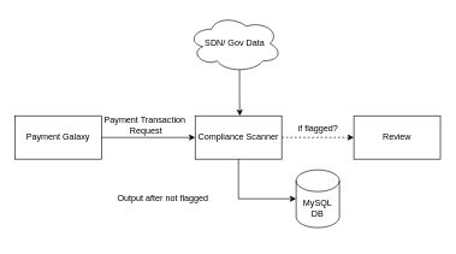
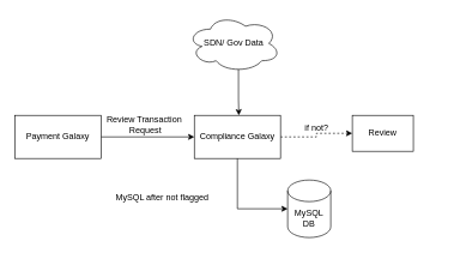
- <mxCell id="8" value="Payment Transaction&lt;div&gt;&amp;nbsp;Request&lt;/div&gt;" style="text;html=1;align=center;verticalAlign=middle;resizable=0;points=[];autosize=1;strokeColor=none;fillColor=none;" vertex="1" parent="1"><mxGeometry x="130" y="153" width="140" height="40" as="geometry" /></mxCell>
+ <mxCell id="8" value="Review Transaction&lt;div&gt;&amp;nbsp;Request&lt;/div&gt;" style="text;html=1;align=center;verticalAlign=middle;resizable=0;points=[];autosize=1;strokeColor=none;fillColor=none;" vertex="1" parent="1"><mxGeometry x="130" y="153" width="140" height="40" as="geometry" /></mxCell>
- <mxCell id="9" value="if flagged?" style="text;html=1;align=center;verticalAlign=middle;resizable=0;points=[];autosize=1;strokeColor=none;fillColor=none;" vertex="1" parent="1"><mxGeometry x="400" y="163" width="80" height="30" as="geometry" /></mxCell>
+ <mxCell id="9" value="if not?" style="text;html=1;align=center;verticalAlign=middle;resizable=0;points=[];autosize=1;strokeColor=none;fillColor=none;" vertex="1" parent="1"><mxGeometry x="400" y="163" width="80" height="30" as="geometry" /></mxCell>
- <mxCell id="6" value="Compliance Scanner" style="rounded=0;whiteSpace=wrap;html=1;" vertex="1" parent="1"><mxGeometry x="270" y="160" width="120" height="60" as="geometry" /></mxCell>
+ <mxCell id="6" value="Compliance Galaxy" style="rounded=0;whiteSpace=wrap;html=1;" vertex="1" parent="1"><mxGeometry x="270" y="160" width="120" height="60" as="geometry" /></mxCell>
- <mxCell id="7" value="Review" style="rounded=0;whiteSpace=wrap;html=1;" vertex="1" parent="1"><mxGeometry x="490" y="160" width="120" height="60" as="geometry" /></mxCell>
+ <mxCell id="7" value="Review" style="rounded=0;whiteSpace=wrap;html=1;" vertex="1" parent="1"><mxGeometry x="490" y="160" width="85" height="50" as="geometry" /></mxCell>
- <mxCell id="13" value="Output after not flagged" style="text;html=1;align=center;verticalAlign=middle;resizable=0;points=[];autosize=1;strokeColor=none;fillColor=none;" vertex="1" parent="1"><mxGeometry x="150" y="260" width="150" height="30" as="geometry" /></mxCell>
+ <mxCell id="13" value="MySQL after not flagged" style="text;html=1;align=center;verticalAlign=middle;resizable=0;points=[];autosize=1;strokeColor=none;fillColor=none;" vertex="1" parent="1"><mxGeometry x="150" y="260" width="150" height="30" as="geometry" /></mxCell>
- <mxCell id="10" value="MySQL DB" style="shape=cylinder3;whiteSpace=wrap;html=1;boundedLbl=1;backgroundOutline=1;size=15;" vertex="1" parent="1"><mxGeometry x="410" y="235" width="60" height="80" as="geometry" /></mxCell>
+ <mxCell id="10" value="MySQL DB" style="shape=cylinder3;whiteSpace=wrap;html=1;boundedLbl=1;backgroundOutline=1;size=15;" vertex="1" parent="1"><mxGeometry x="400" y="250" width="60" height="80" as="geometry" /></mxCell>
